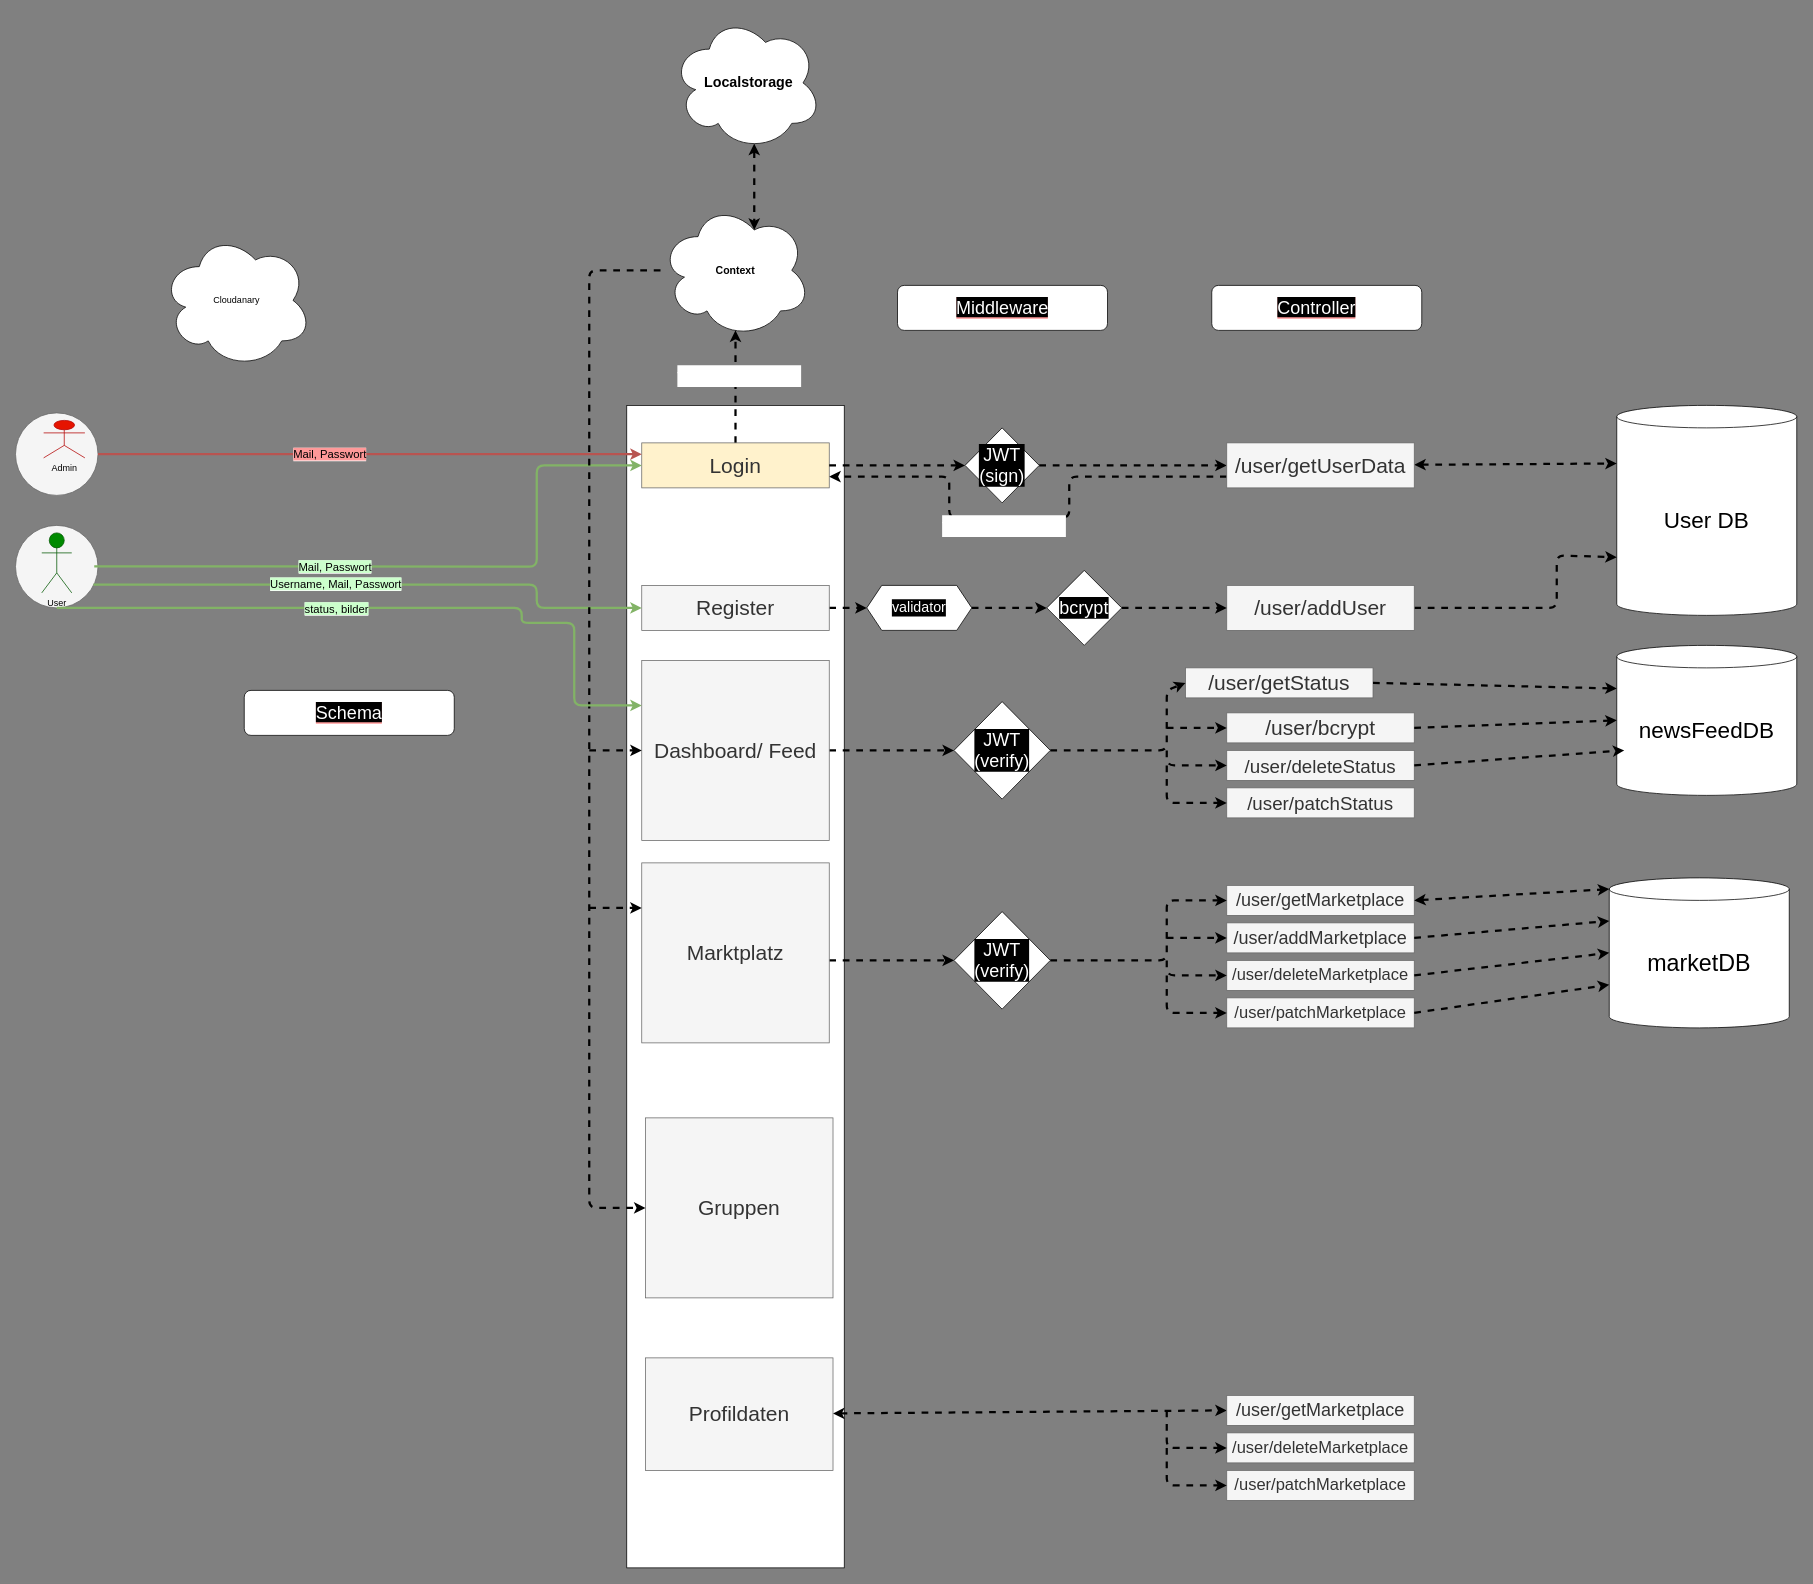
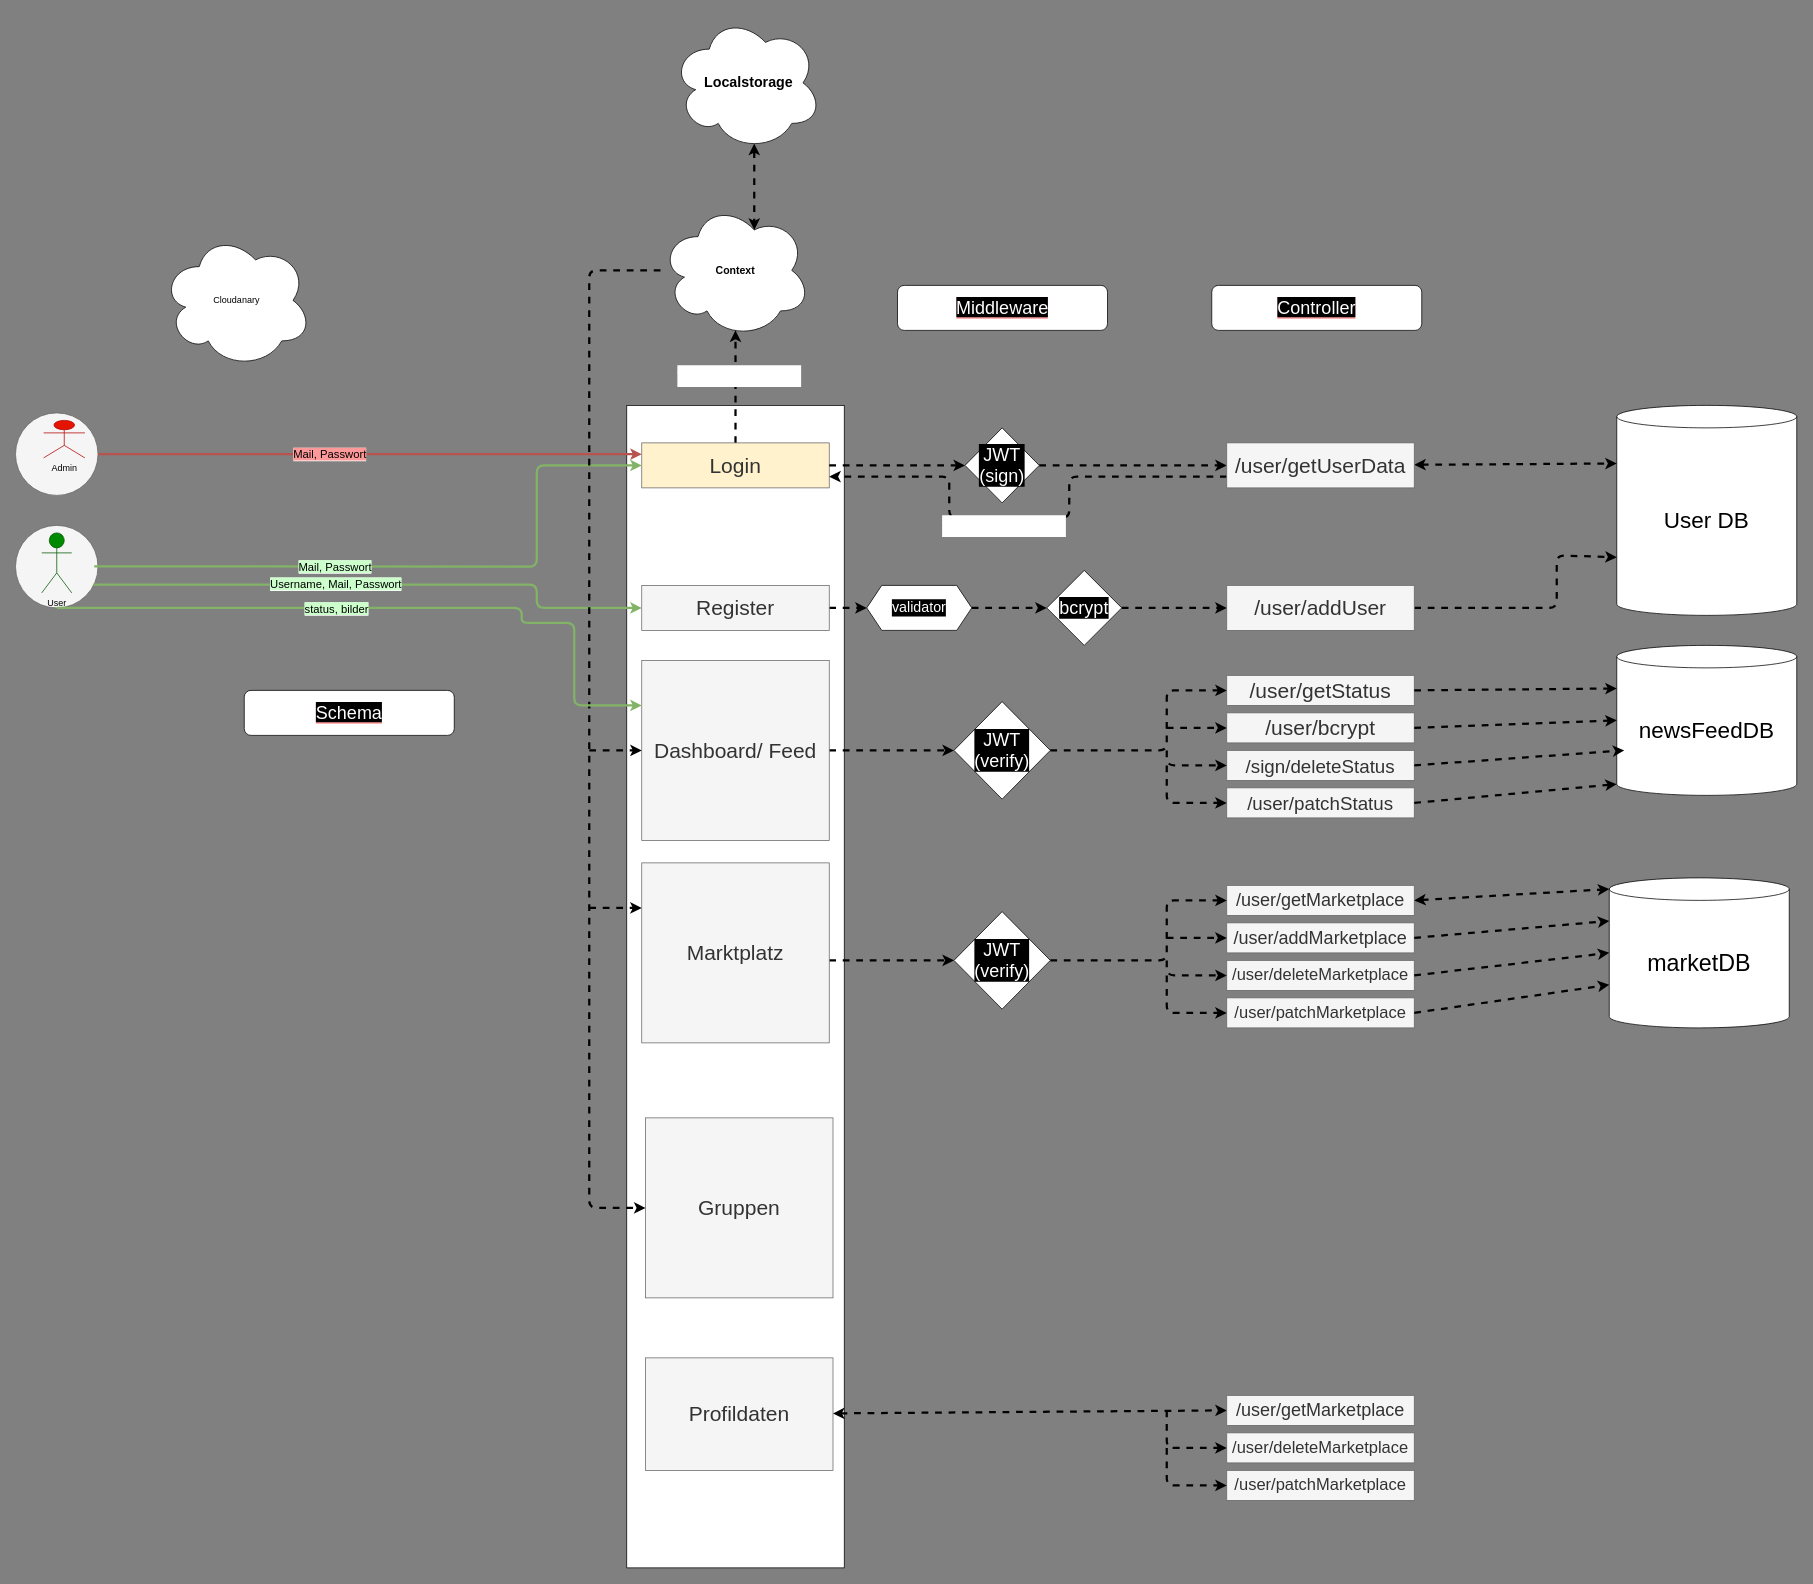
- <mxCell id="48" value="&lt;font style=&quot;font-size: 28px;&quot;&gt;/user/getStatus&lt;/font&gt;" style="rounded=0;whiteSpace=wrap;html=1;fontColor=#333333;fillColor=#f5f5f5;strokeColor=#666666;" vertex="1" parent="1"><mxGeometry x="1580" y="890" width="250" height="40" as="geometry" /></mxCell>
+ <mxCell id="48" value="&lt;font style=&quot;font-size: 28px;&quot;&gt;/user/getStatus&lt;/font&gt;" style="rounded=0;whiteSpace=wrap;html=1;fontColor=#333333;fillColor=#f5f5f5;strokeColor=#666666;" vertex="1" parent="1"><mxGeometry x="1635" y="900" width="250" height="40" as="geometry" /></mxCell>
- <mxCell id="49" value="&lt;font style=&quot;font-size: 25px;&quot;&gt;/user/deleteStatus&lt;/font&gt;" style="rounded=0;whiteSpace=wrap;html=1;fontColor=#333333;fillColor=#f5f5f5;strokeColor=#666666;" vertex="1" parent="1"><mxGeometry x="1635" y="1000" width="250" height="40" as="geometry" /></mxCell>
+ <mxCell id="49" value="&lt;font style=&quot;font-size: 25px;&quot;&gt;/sign/deleteStatus&lt;/font&gt;" style="rounded=0;whiteSpace=wrap;html=1;fontColor=#333333;fillColor=#f5f5f5;strokeColor=#666666;" vertex="1" parent="1"><mxGeometry x="1635" y="1000" width="250" height="40" as="geometry" /></mxCell>
+ <mxCell id="73" value="" style="endArrow=classic;html=1;dashed=1;strokeWidth=3;fontSize=15;fontColor=#000000;exitX=1;exitY=0.5;exitDx=0;exitDy=0;entryX=0;entryY=1;entryDx=0;entryDy=-15;entryPerimeter=0;" edge="1" parent="1" source="51" target="9"><mxGeometry width="50" height="50" relative="1" as="geometry"><mxPoint x="1425" y="970" as="sourcePoint" /><mxPoint x="1475" y="920" as="targetPoint" /></mxGeometry></mxCell>
